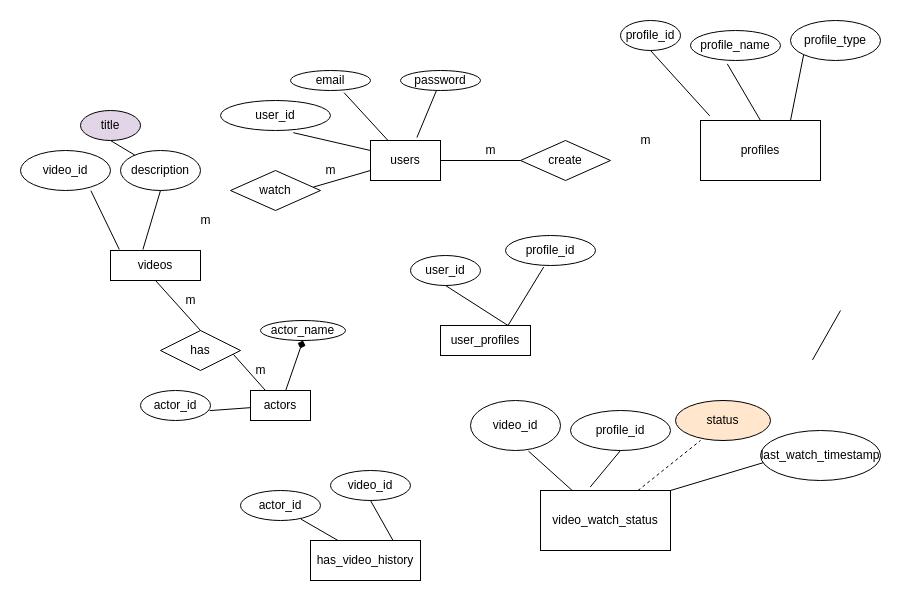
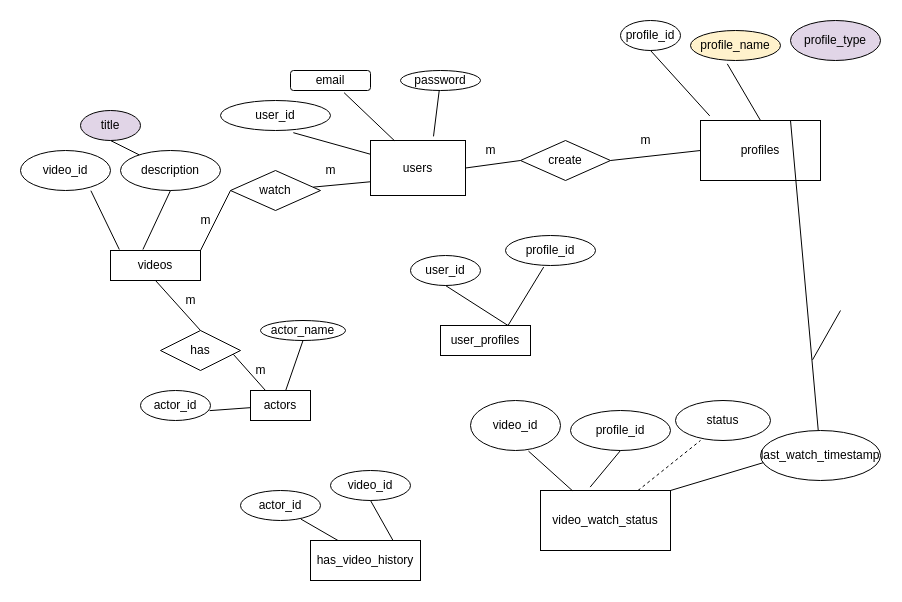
- <mxCell id="17" value="profile_type" style="ellipse;whiteSpace=wrap;html=1;" vertex="1" parent="1"><mxGeometry x="790" y="20" width="90" height="40" as="geometry" /></mxCell>
+ <mxCell id="17" value="profile_type" style="ellipse;whiteSpace=wrap;html=1;fillColor=#e1d5e7;" vertex="1" parent="1"><mxGeometry x="790" y="20" width="90" height="40" as="geometry" /></mxCell>
- <mxCell id="16" value="profile_name" style="ellipse;whiteSpace=wrap;html=1;" vertex="1" parent="1"><mxGeometry x="690" y="30" width="90" height="30" as="geometry" /></mxCell>
+ <mxCell id="16" value="profile_name" style="ellipse;whiteSpace=wrap;html=1;fillColor=#fff2cc;" vertex="1" parent="1"><mxGeometry x="690" y="30" width="90" height="30" as="geometry" /></mxCell>
- <mxCell id="6" value="email" style="ellipse;whiteSpace=wrap;html=1;" vertex="1" parent="1"><mxGeometry x="290" y="70" width="80" height="20" as="geometry" /></mxCell>
+ <mxCell id="6" value="email" style="whiteSpace=wrap;html=1;rounded=1;" vertex="1" parent="1"><mxGeometry x="290" y="70" width="80" height="20" as="geometry" /></mxCell>
- <mxCell id="20" value="" style="endArrow=none;html=1;rounded=0;exitX=0.75;exitY=0;exitDx=0;exitDy=0;entryX=0;entryY=1;entryDx=0;entryDy=0;" edge="1" parent="1" source="4" target="17"><mxGeometry width="50" height="50" relative="1" as="geometry"><mxPoint x="510" y="290" as="sourcePoint" /><mxPoint x="560" y="240" as="targetPoint" /></mxGeometry></mxCell>
+ <mxCell id="20" value="" style="endArrow=none;html=1;rounded=0;exitX=0.75;exitY=0;exitDx=0;exitDy=0;" edge="1" parent="1" source="4" target="40"><mxGeometry width="50" height="50" relative="1" as="geometry"><mxPoint x="510" y="290" as="sourcePoint" /><mxPoint x="560" y="240" as="targetPoint" /></mxGeometry></mxCell>
+ <mxCell id="50" value="" style="endArrow=none;html=1;rounded=0;entryX=1;entryY=0.5;entryDx=0;entryDy=0;exitX=0;exitY=0.5;exitDx=0;exitDy=0;" edge="1" parent="1" source="4" target="48"><mxGeometry width="50" height="50" relative="1" as="geometry"><mxPoint x="690" y="150" as="sourcePoint" /><mxPoint x="560" y="260" as="targetPoint" /></mxGeometry></mxCell>
- <mxCell id="5" value="users" style="rounded=0;whiteSpace=wrap;html=1;" vertex="1" parent="1"><mxGeometry x="370" y="140" width="70" height="40" as="geometry" /></mxCell>
+ <mxCell id="5" value="users" style="rounded=0;whiteSpace=wrap;html=1;" vertex="1" parent="1"><mxGeometry x="370" y="140" width="95" height="55" as="geometry" /></mxCell>
- <mxCell id="23" value="description" style="ellipse;whiteSpace=wrap;html=1;" vertex="1" parent="1"><mxGeometry x="120" y="150" width="80" height="40" as="geometry" /></mxCell>
+ <mxCell id="23" value="description" style="ellipse;whiteSpace=wrap;html=1;" vertex="1" parent="1"><mxGeometry x="120" y="150" width="100" height="40" as="geometry" /></mxCell>
+ <mxCell id="44" value="" style="endArrow=none;html=1;rounded=0;exitX=1;exitY=0;exitDx=0;exitDy=0;entryX=0;entryY=0.5;entryDx=0;entryDy=0;" edge="1" parent="1" source="2" target="43"><mxGeometry width="50" height="50" relative="1" as="geometry"><mxPoint x="510" y="310" as="sourcePoint" /><mxPoint x="560" y="260" as="targetPoint" /></mxGeometry></mxCell>
- <mxCell id="57" value="" style="endArrow=diamond;html=1;rounded=0;entryX=0.5;entryY=1;entryDx=0;entryDy=0;" edge="1" parent="1" source="53" target="56"><mxGeometry width="50" height="50" relative="1" as="geometry"><mxPoint x="510" y="310" as="sourcePoint" /><mxPoint x="560" y="260" as="targetPoint" /></mxGeometry></mxCell>
+ <mxCell id="57" value="" style="endArrow=none;html=1;rounded=0;entryX=0.5;entryY=1;entryDx=0;entryDy=0;" edge="1" parent="1" source="53" target="56"><mxGeometry width="50" height="50" relative="1" as="geometry"><mxPoint x="510" y="310" as="sourcePoint" /><mxPoint x="560" y="260" as="targetPoint" /></mxGeometry></mxCell>
- <mxCell id="35" value="status" style="ellipse;whiteSpace=wrap;html=1;fillColor=#ffe6cc;" vertex="1" parent="1"><mxGeometry x="675" y="400" width="95" height="40" as="geometry" /></mxCell>
+ <mxCell id="35" value="status" style="ellipse;whiteSpace=wrap;html=1;" vertex="1" parent="1"><mxGeometry x="675" y="400" width="95" height="40" as="geometry" /></mxCell>
